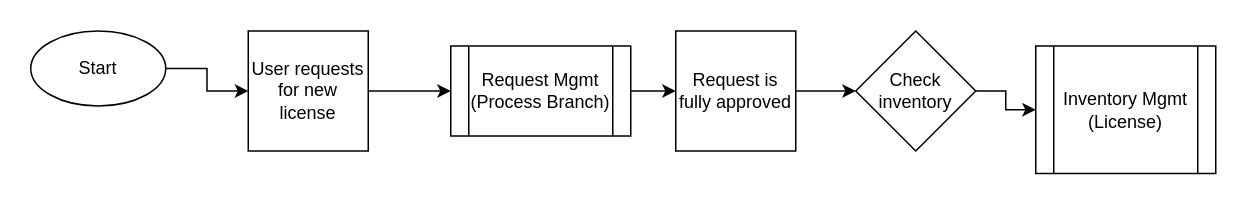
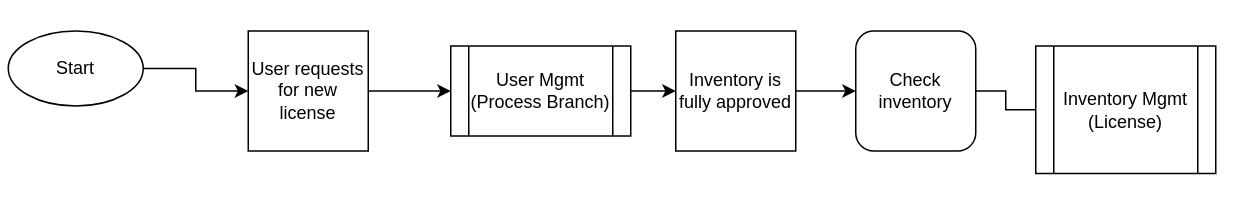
- <mxCell id="5" value="Start" style="ellipse;whiteSpace=wrap;html=1;" vertex="1" parent="1"><mxGeometry x="20" y="20" width="90" height="50" as="geometry" /></mxCell>
+ <mxCell id="5" value="Start" style="ellipse;whiteSpace=wrap;html=1;" vertex="1" parent="1"><mxGeometry x="5" y="20" width="90" height="50" as="geometry" /></mxCell>
- <mxCell id="7" value="Request Mgmt&lt;br&gt;(Process Branch)" style="shape=process;whiteSpace=wrap;html=1;backgroundOutline=1;" vertex="1" parent="1"><mxGeometry x="300" y="30" width="120" height="60" as="geometry" /></mxCell>
+ <mxCell id="7" value="User Mgmt&lt;br&gt;(Process Branch)" style="shape=process;whiteSpace=wrap;html=1;backgroundOutline=1;" vertex="1" parent="1"><mxGeometry x="300" y="30" width="120" height="60" as="geometry" /></mxCell>
- <mxCell id="9" value="Request is fully approved" style="whiteSpace=wrap;html=1;aspect=fixed;" vertex="1" parent="1"><mxGeometry x="450" y="20" width="80" height="80" as="geometry" /></mxCell>
+ <mxCell id="9" value="Inventory is fully approved" style="whiteSpace=wrap;html=1;aspect=fixed;" vertex="1" parent="1"><mxGeometry x="450" y="20" width="80" height="80" as="geometry" /></mxCell>
- <mxCell id="11" value="Check inventory" style="rhombus;whiteSpace=wrap;html=1;" vertex="1" parent="1"><mxGeometry x="570" y="20" width="80" height="80" as="geometry" /></mxCell>
+ <mxCell id="11" value="Check inventory" style="whiteSpace=wrap;html=1;rounded=1;" vertex="1" parent="1"><mxGeometry x="570" y="20" width="80" height="80" as="geometry" /></mxCell>
- <mxCell id="10" value="" style="edgeStyle=orthogonalEdgeStyle;rounded=0;orthogonalLoop=1;jettySize=auto;html=1;" edge="1" parent="1" source="11" target="12"><mxGeometry relative="1" as="geometry" /></mxCell>
+ <mxCell id="10" value="" style="edgeStyle=orthogonalEdgeStyle;rounded=0;orthogonalLoop=1;jettySize=auto;html=1;endArrow=none;" edge="1" parent="1" source="11" target="12"><mxGeometry relative="1" as="geometry" /></mxCell>
